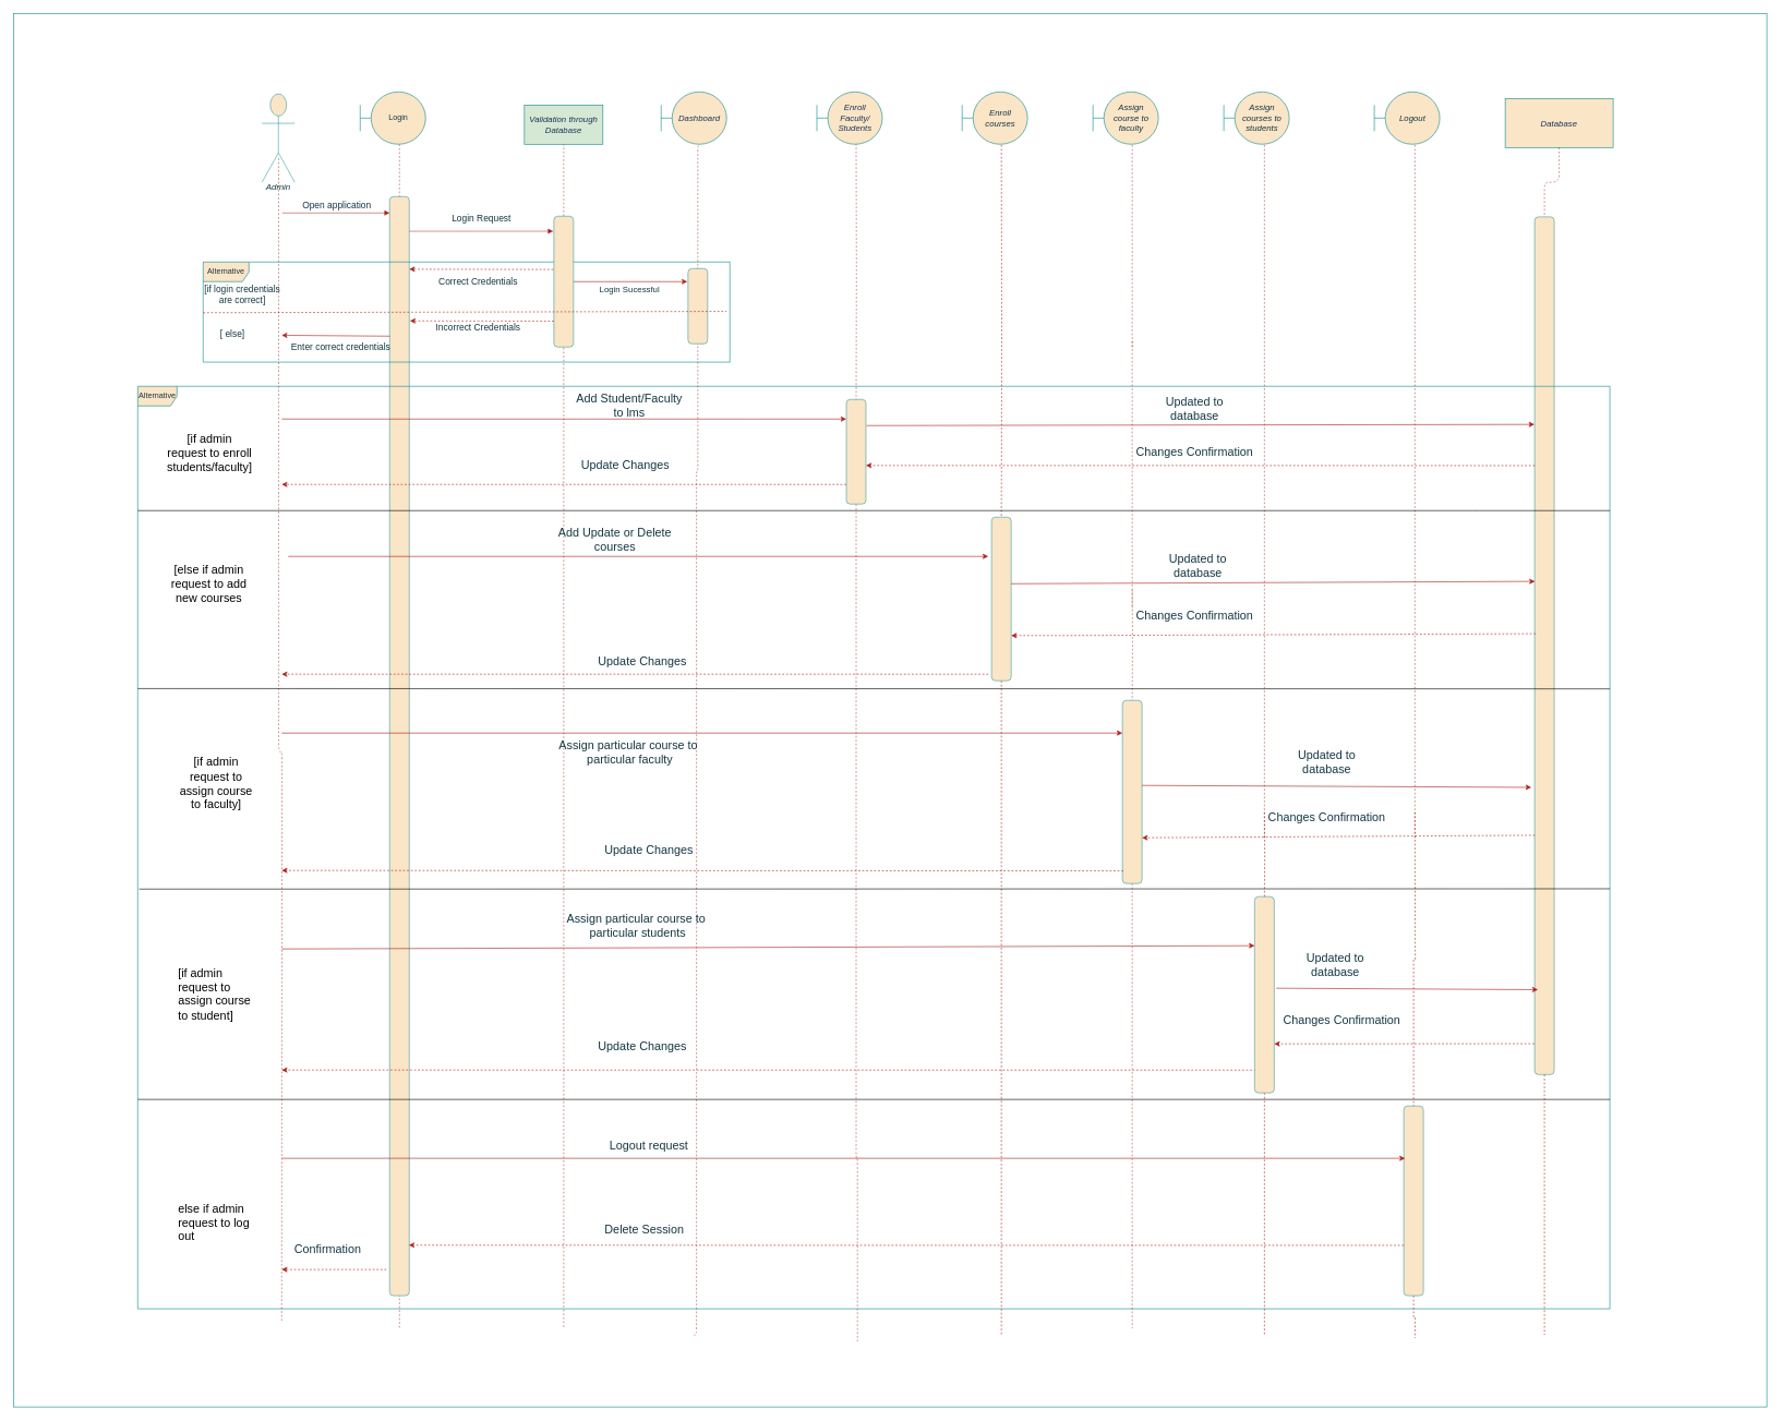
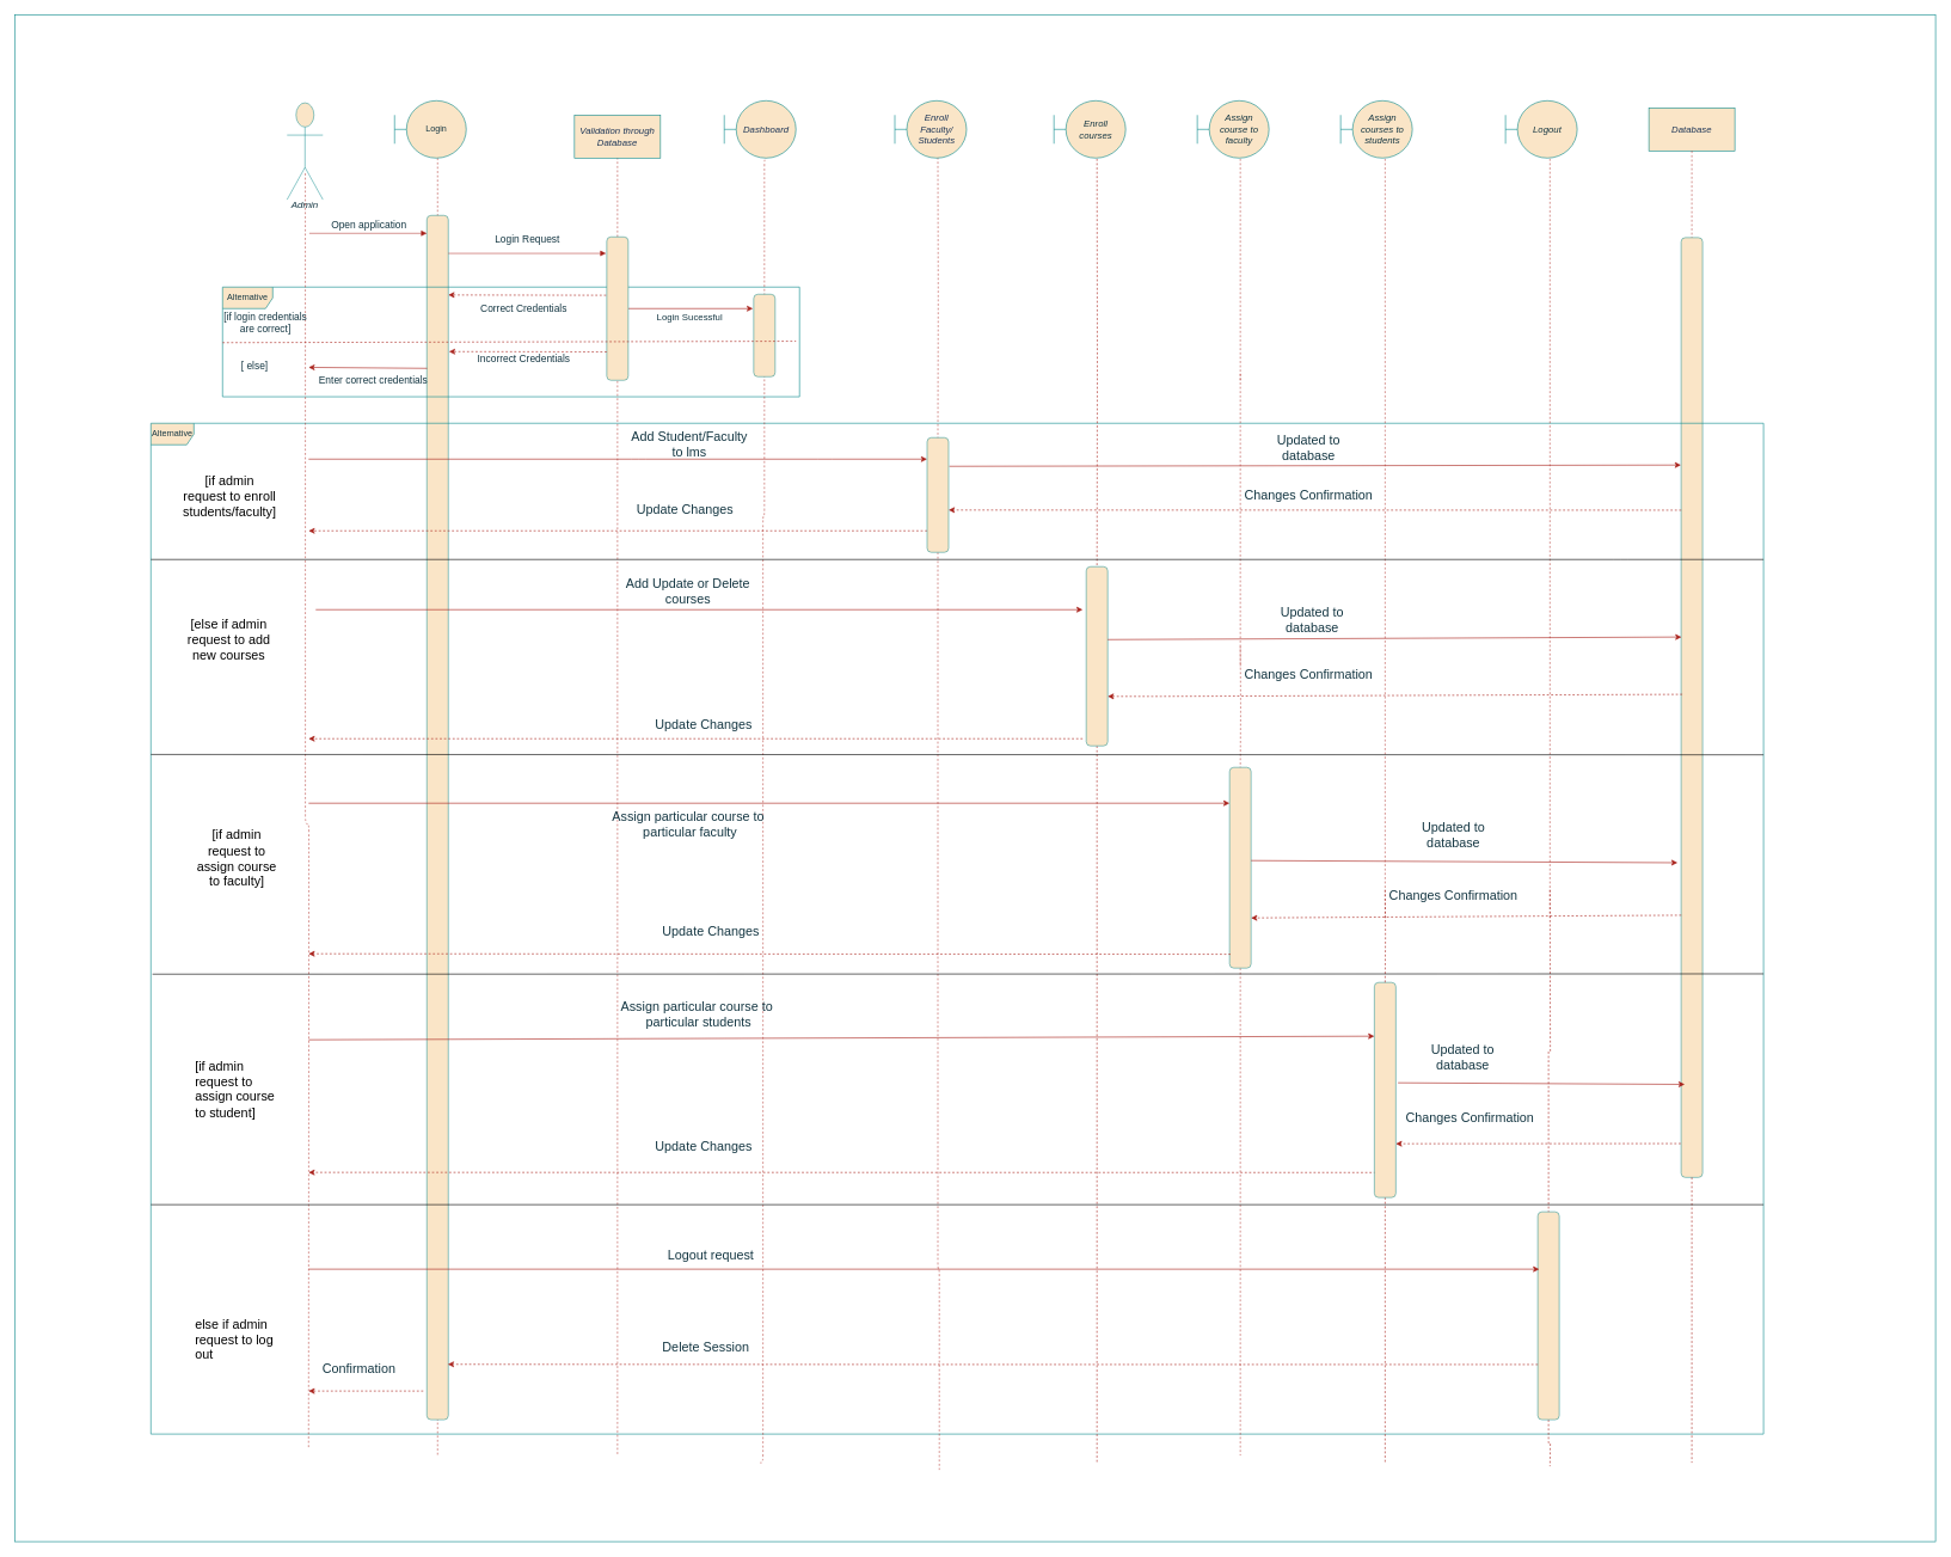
- <mxCell id="81" value="&lt;span style=&quot;color: rgb(29 , 53 , 87) ; font-size: 13px ; font-style: italic ; text-align: left&quot;&gt;Database&lt;/span&gt;" style="rounded=0;whiteSpace=wrap;html=1;fillColor=#FAE5C7;strokeColor=#0F8B8D;fontColor=#143642;" parent="1" vertex="1"><mxGeometry x="2300" y="150" width="165" height="75" as="geometry" /></mxCell>
+ <mxCell id="81" value="&lt;span style=&quot;color: rgb(29 , 53 , 87) ; font-size: 13px ; font-style: italic ; text-align: left&quot;&gt;Database&lt;/span&gt;" style="rounded=0;whiteSpace=wrap;html=1;fillColor=#FAE5C7;strokeColor=#0F8B8D;fontColor=#143642;" parent="1" vertex="1"><mxGeometry x="2300" y="150" width="120" height="60" as="geometry" /></mxCell>
- <mxCell id="106" value="&lt;div&gt;&lt;span style=&quot;font-size: 13px&quot;&gt;&lt;font color=&quot;#1d3557&quot;&gt;&lt;i&gt;Validation through Database&lt;/i&gt;&lt;/font&gt;&lt;/span&gt;&lt;/div&gt;" style="rounded=0;whiteSpace=wrap;html=1;fillColor=#d5e8d4;strokeColor=#0F8B8D;fontColor=#143642;align=center;" parent="1" vertex="1"><mxGeometry x="801" y="160" width="120" height="60" as="geometry" /></mxCell>
+ <mxCell id="106" value="&lt;div&gt;&lt;span style=&quot;font-size: 13px&quot;&gt;&lt;font color=&quot;#1d3557&quot;&gt;&lt;i&gt;Validation through Database&lt;/i&gt;&lt;/font&gt;&lt;/span&gt;&lt;/div&gt;" style="rounded=0;whiteSpace=wrap;html=1;fillColor=#FAE5C7;strokeColor=#0F8B8D;fontColor=#143642;align=center;" parent="1" vertex="1"><mxGeometry x="801" y="160" width="120" height="60" as="geometry" /></mxCell>
- <mxCell id="52" value="&lt;font style=&quot;font-size: 18px&quot;&gt;Add Update or Delete&lt;br&gt;courses&lt;/font&gt;" style="text;html=1;align=center;verticalAlign=middle;resizable=0;points=[];autosize=1;fontColor=#143642;" parent="1" vertex="1"><mxGeometry x="844" y="805" width="190" height="40" as="geometry" /></mxCell>
+ <mxCell id="52" value="&lt;font style=&quot;font-size: 18px&quot;&gt;Add Update or Delete&lt;br&gt;courses&lt;/font&gt;" style="text;html=1;align=center;verticalAlign=middle;resizable=0;points=[];autosize=1;fontColor=#143642;" parent="1" vertex="1"><mxGeometry x="864" y="805" width="190" height="40" as="geometry" /></mxCell>
